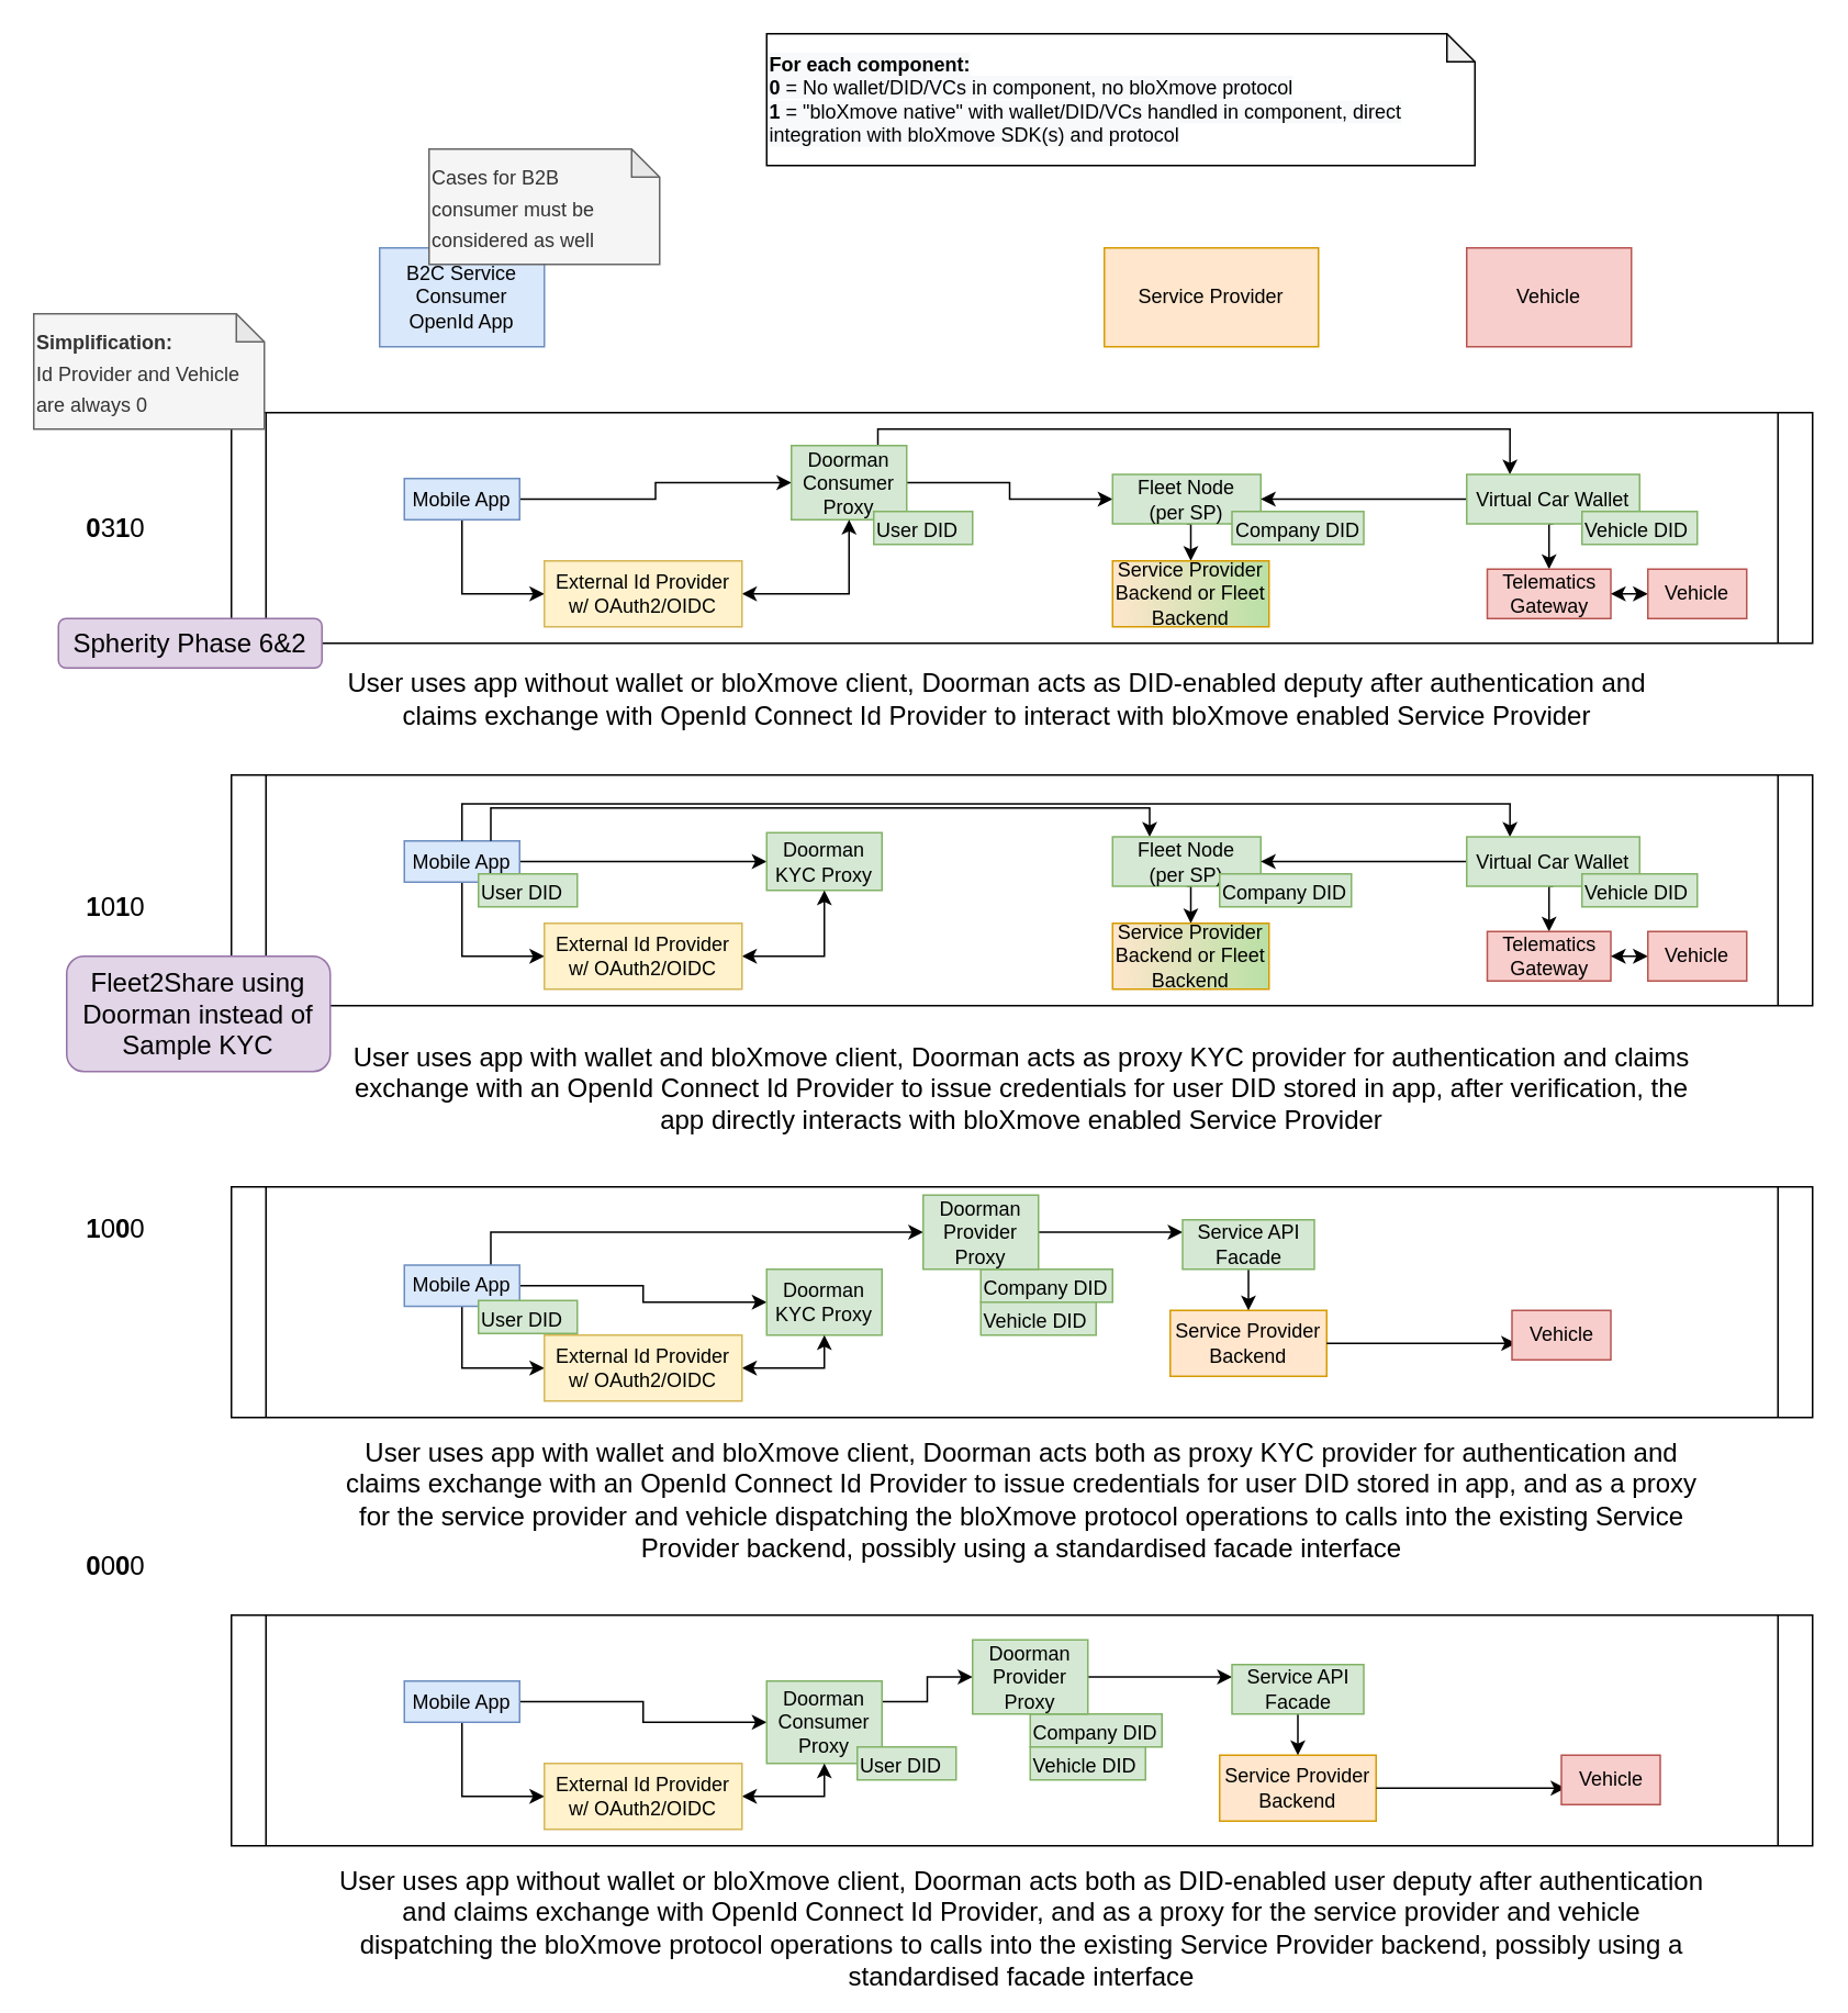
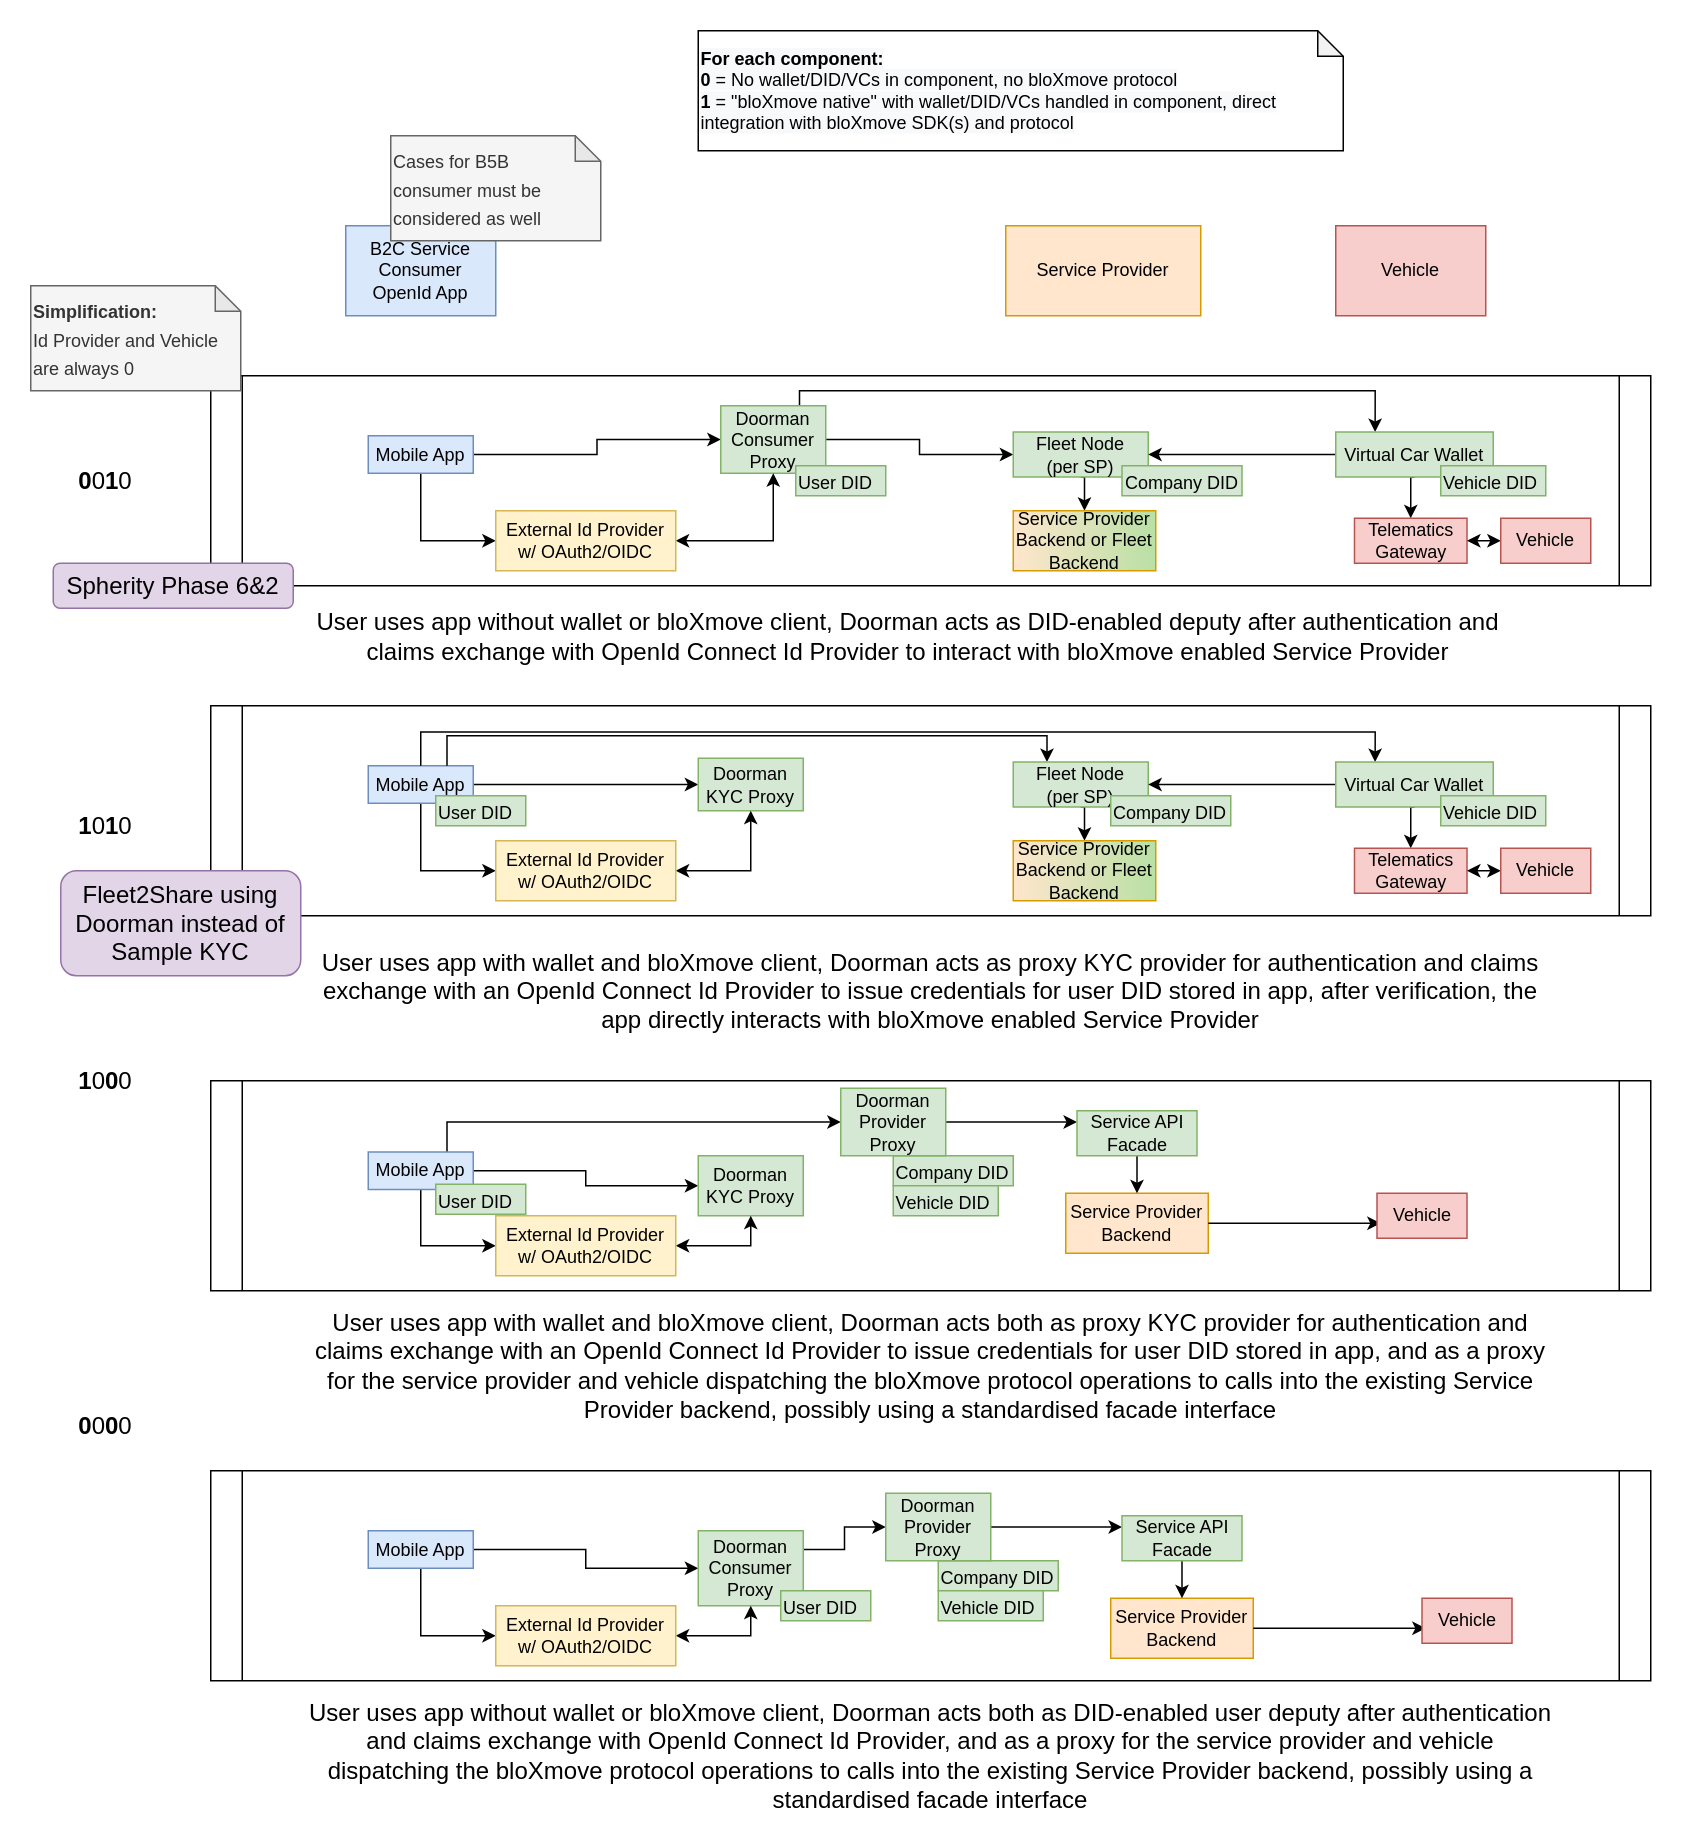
- <mxCell id="94" value="&lt;span style=&quot;font-size: 12px&quot;&gt;Cases for B2B&lt;br&gt;consumer must be considered as well&lt;/span&gt;" style="shape=note;whiteSpace=wrap;html=1;backgroundOutline=1;darkOpacity=0.05;fontSize=16;align=left;fillColor=#f5f5f5;strokeColor=#666666;fontColor=#333333;size=17;" vertex="1" parent="1"><mxGeometry x="260" y="90" width="140" height="70" as="geometry" /></mxCell>
+ <mxCell id="94" value="&lt;span style=&quot;font-size: 12px&quot;&gt;Cases for B5B&lt;br&gt;consumer must be considered as well&lt;/span&gt;" style="shape=note;whiteSpace=wrap;html=1;backgroundOutline=1;darkOpacity=0.05;fontSize=16;align=left;fillColor=#f5f5f5;strokeColor=#666666;fontColor=#333333;size=17;" vertex="1" parent="1"><mxGeometry x="260" y="90" width="140" height="70" as="geometry" /></mxCell>
- <mxCell id="5" value="&lt;b&gt;0&lt;/b&gt;3&lt;b&gt;1&lt;/b&gt;0" style="text;html=1;strokeColor=none;fillColor=none;align=center;verticalAlign=middle;whiteSpace=wrap;rounded=0;fontSize=16;" vertex="1" parent="1"><mxGeometry x="40" y="305" width="60" height="30" as="geometry" /></mxCell>
+ <mxCell id="5" value="&lt;b&gt;0&lt;/b&gt;0&lt;b&gt;1&lt;/b&gt;0" style="text;html=1;strokeColor=none;fillColor=none;align=center;verticalAlign=middle;whiteSpace=wrap;rounded=0;fontSize=16;" vertex="1" parent="1"><mxGeometry x="40" y="305" width="60" height="30" as="geometry" /></mxCell>
- <mxCell id="52" value="&lt;b&gt;1&lt;/b&gt;0&lt;b&gt;0&lt;/b&gt;0" style="text;html=1;strokeColor=none;fillColor=none;align=center;verticalAlign=middle;whiteSpace=wrap;rounded=0;fontSize=16;" vertex="1" parent="1"><mxGeometry x="40" y="730" width="60" height="30" as="geometry" /></mxCell>
+ <mxCell id="52" value="&lt;b&gt;1&lt;/b&gt;0&lt;b&gt;0&lt;/b&gt;0" style="text;html=1;strokeColor=none;fillColor=none;align=center;verticalAlign=middle;whiteSpace=wrap;rounded=0;fontSize=16;" vertex="1" parent="1"><mxGeometry x="40" y="705" width="60" height="30" as="geometry" /></mxCell>
